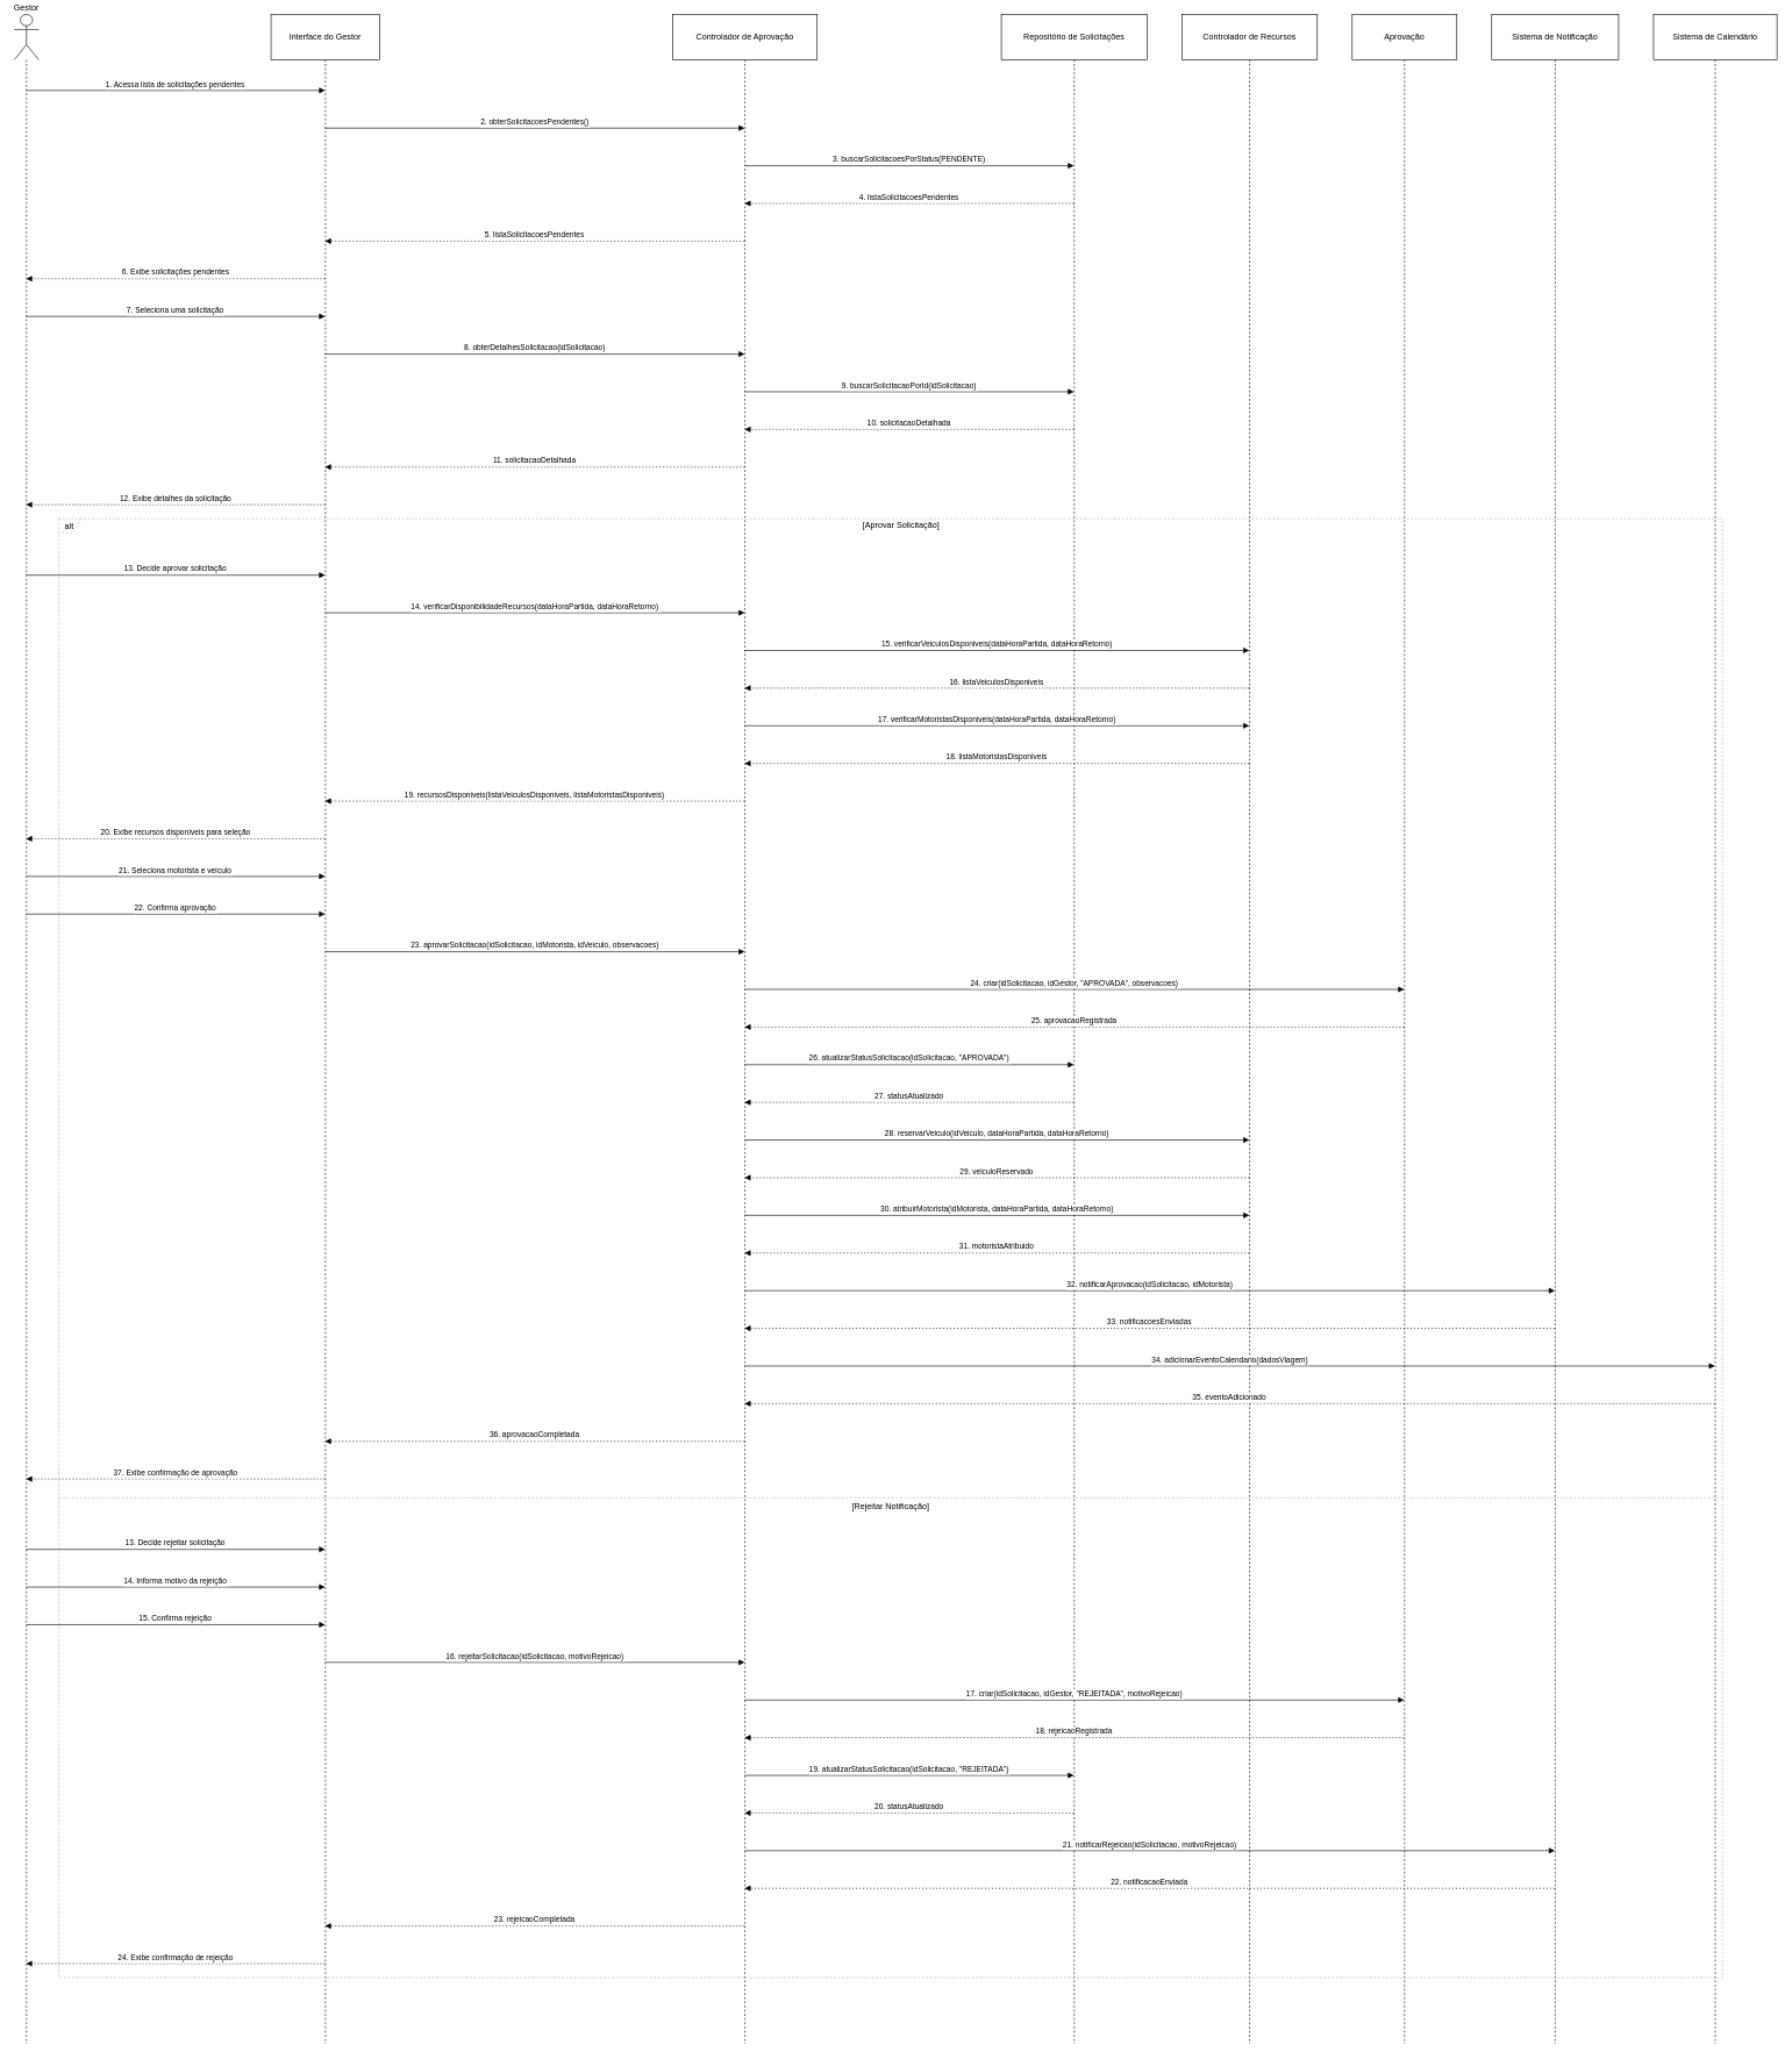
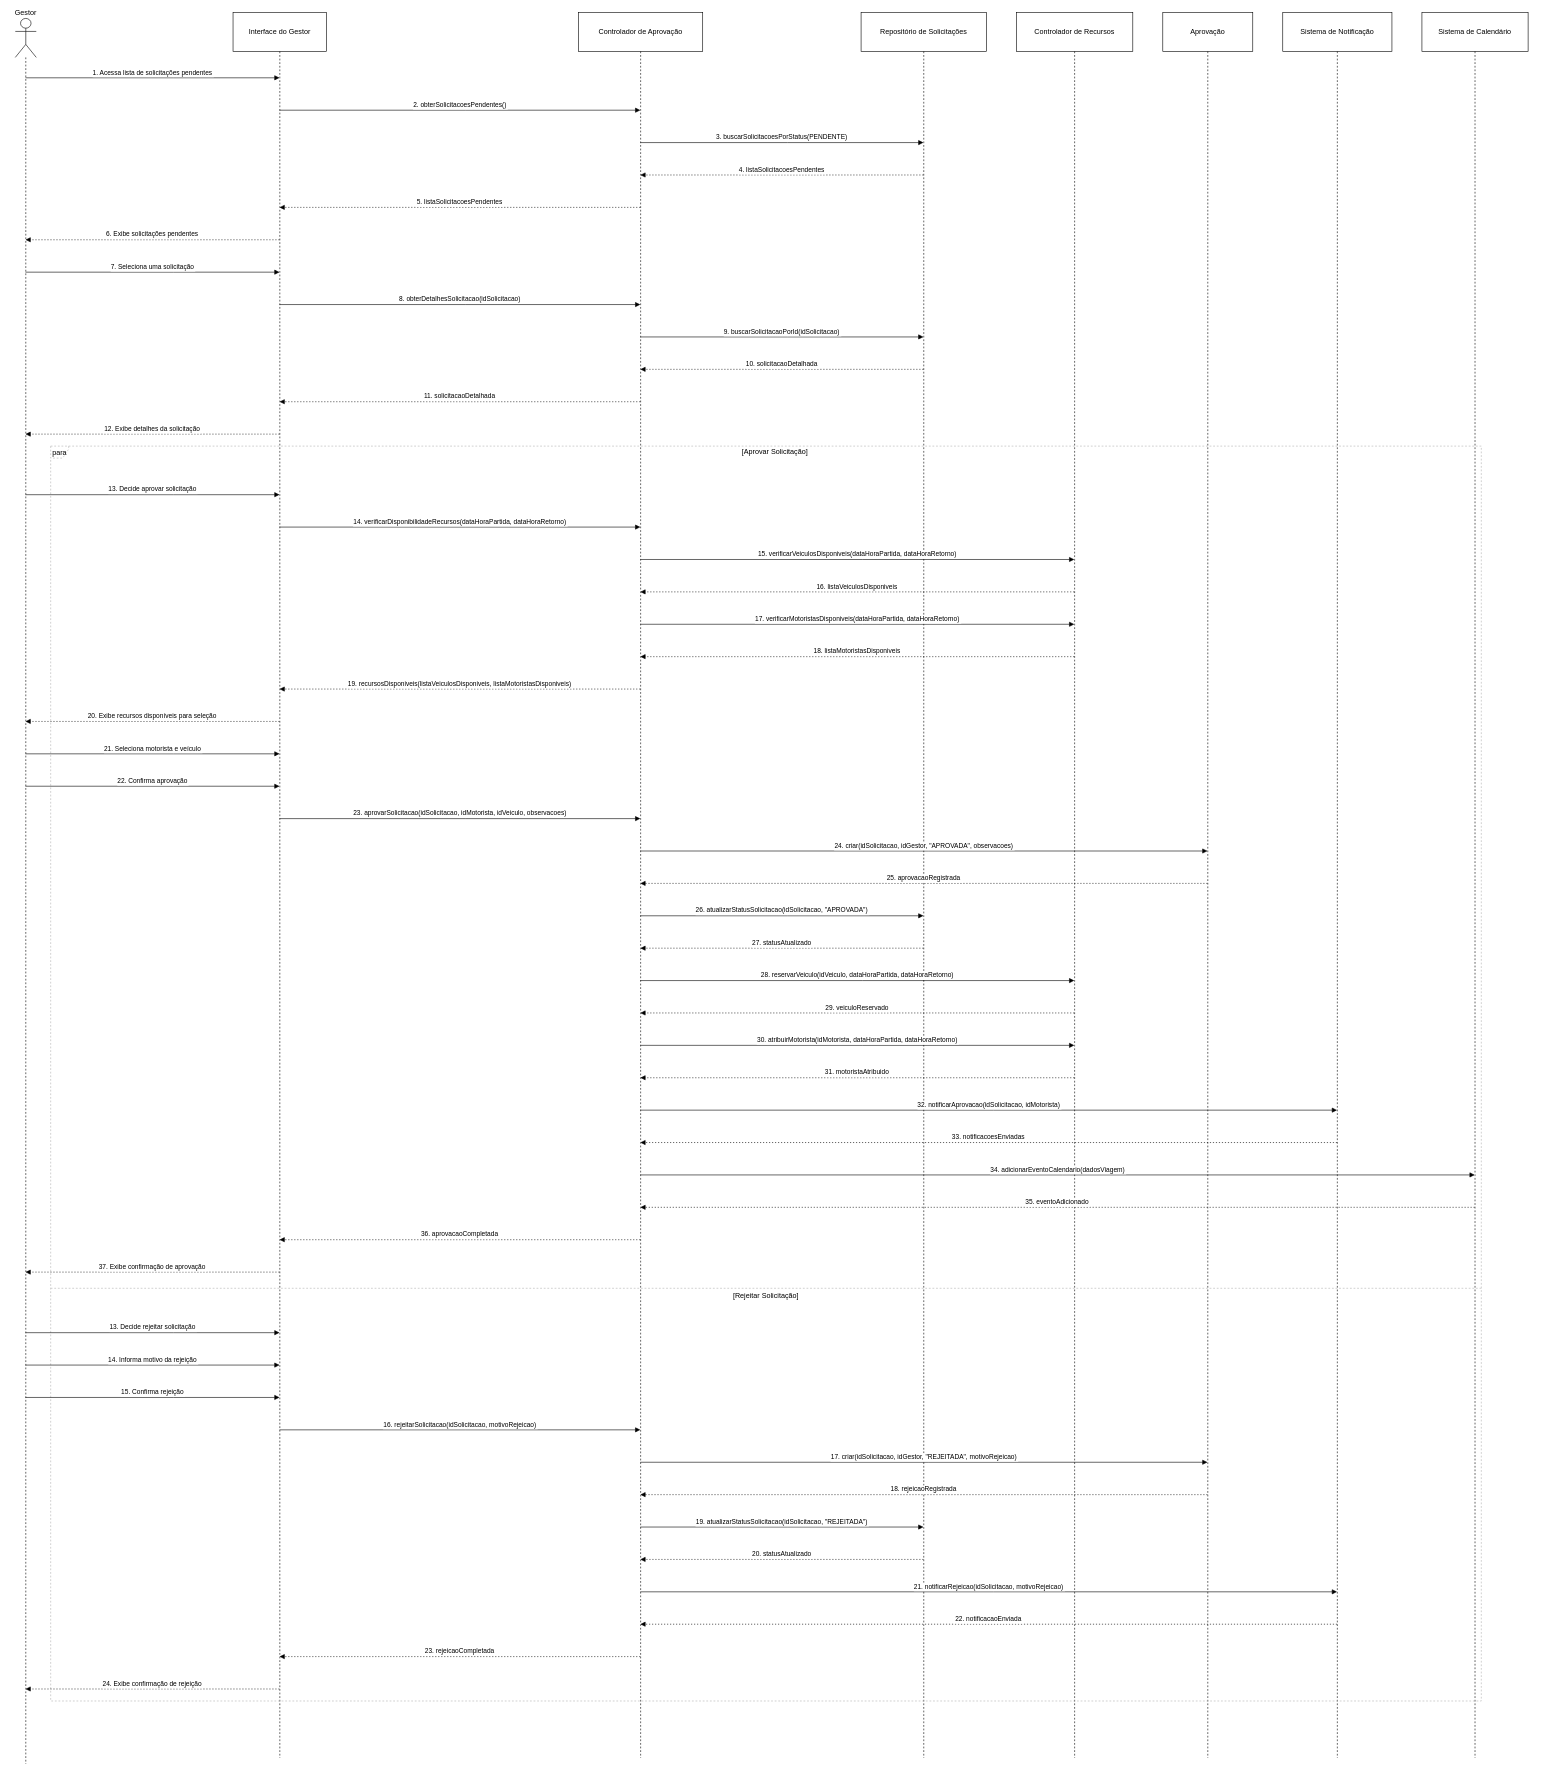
- <mxCell id="10" value="alt" style="shape=umlFrame;dashed=1;pointerEvents=0;dropTarget=0;strokeColor=#B3B3B3;height=20;width=30" vertex="1" parent="1"><mxGeometry x="84" y="743" width="2385" height="2092" as="geometry" /></mxCell>
+ <mxCell id="10" value="para" style="shape=umlFrame;dashed=1;pointerEvents=0;dropTarget=0;strokeColor=#B3B3B3;height=20;width=30" vertex="1" parent="1"><mxGeometry x="84" y="743" width="2385" height="2092" as="geometry" /></mxCell>
- <mxCell id="2" value="Gestor" style="shape=umlLifeline;perimeter=lifelinePerimeter;whiteSpace=wrap;container=1;dropTarget=0;collapsible=0;recursiveResize=0;outlineConnect=0;portConstraint=eastwest;newEdgeStyle={&quot;edgeStyle&quot;:&quot;elbowEdgeStyle&quot;,&quot;elbow&quot;:&quot;vertical&quot;,&quot;curved&quot;:0,&quot;rounded&quot;:0};participant=umlActor;verticalAlign=bottom;labelPosition=center;verticalLabelPosition=top;align=center;size=65;" vertex="1" parent="1"><mxGeometry x="20" y="20" width="35" height="2910" as="geometry" /></mxCell>
+ <mxCell id="2" value="Gestor" style="shape=umlLifeline;perimeter=lifelinePerimeter;whiteSpace=wrap;container=1;dropTarget=0;collapsible=0;recursiveResize=0;outlineConnect=0;portConstraint=eastwest;newEdgeStyle={&quot;edgeStyle&quot;:&quot;elbowEdgeStyle&quot;,&quot;elbow&quot;:&quot;vertical&quot;,&quot;curved&quot;:0,&quot;rounded&quot;:0};participant=umlActor;verticalAlign=bottom;labelPosition=center;verticalLabelPosition=top;align=center;size=65;" vertex="1" parent="1"><mxGeometry x="25" y="30" width="35" height="2910" as="geometry" /></mxCell>
- <mxCell id="12" value="[Rejeitar Notificação]" style="shape=line;dashed=1;whiteSpace=wrap;verticalAlign=top;labelPosition=center;verticalLabelPosition=middle;align=center;strokeColor=#B3B3B3;" vertex="1" parent="10"><mxGeometry y="1402" width="2385" height="4" as="geometry" /></mxCell>
+ <mxCell id="12" value="[Rejeitar Solicitação]" style="shape=line;dashed=1;whiteSpace=wrap;verticalAlign=top;labelPosition=center;verticalLabelPosition=middle;align=center;strokeColor=#B3B3B3;" vertex="1" parent="10"><mxGeometry y="1402" width="2385" height="4" as="geometry" /></mxCell>
